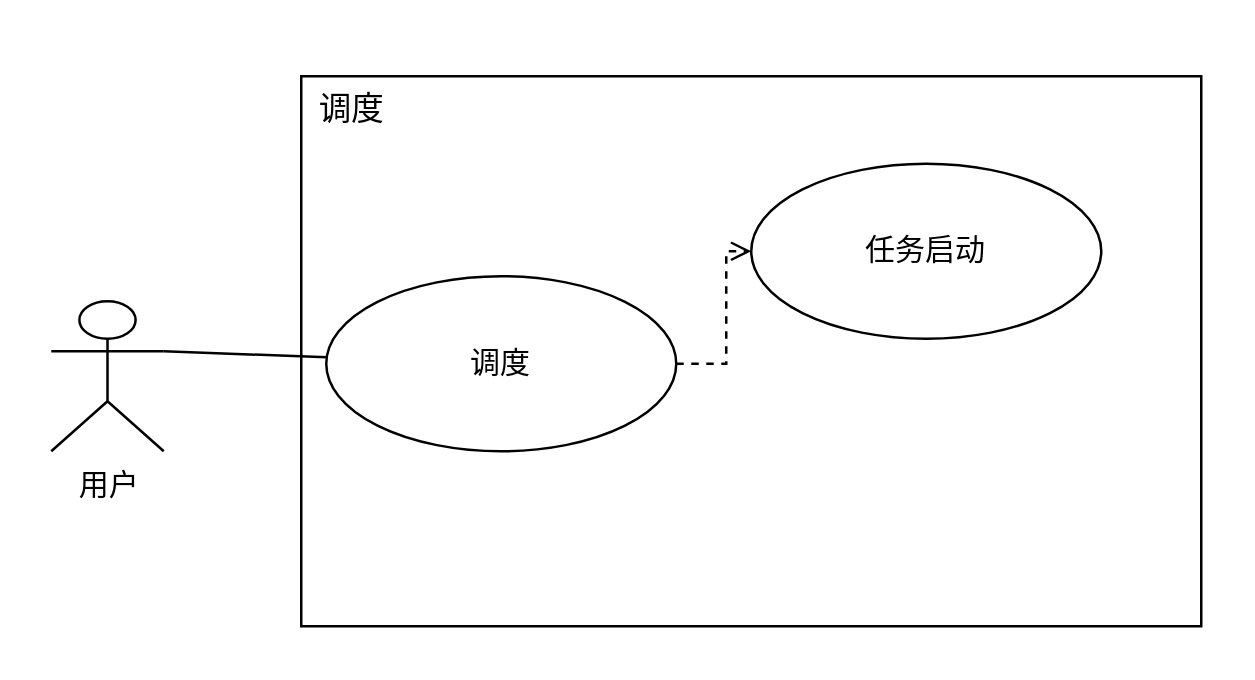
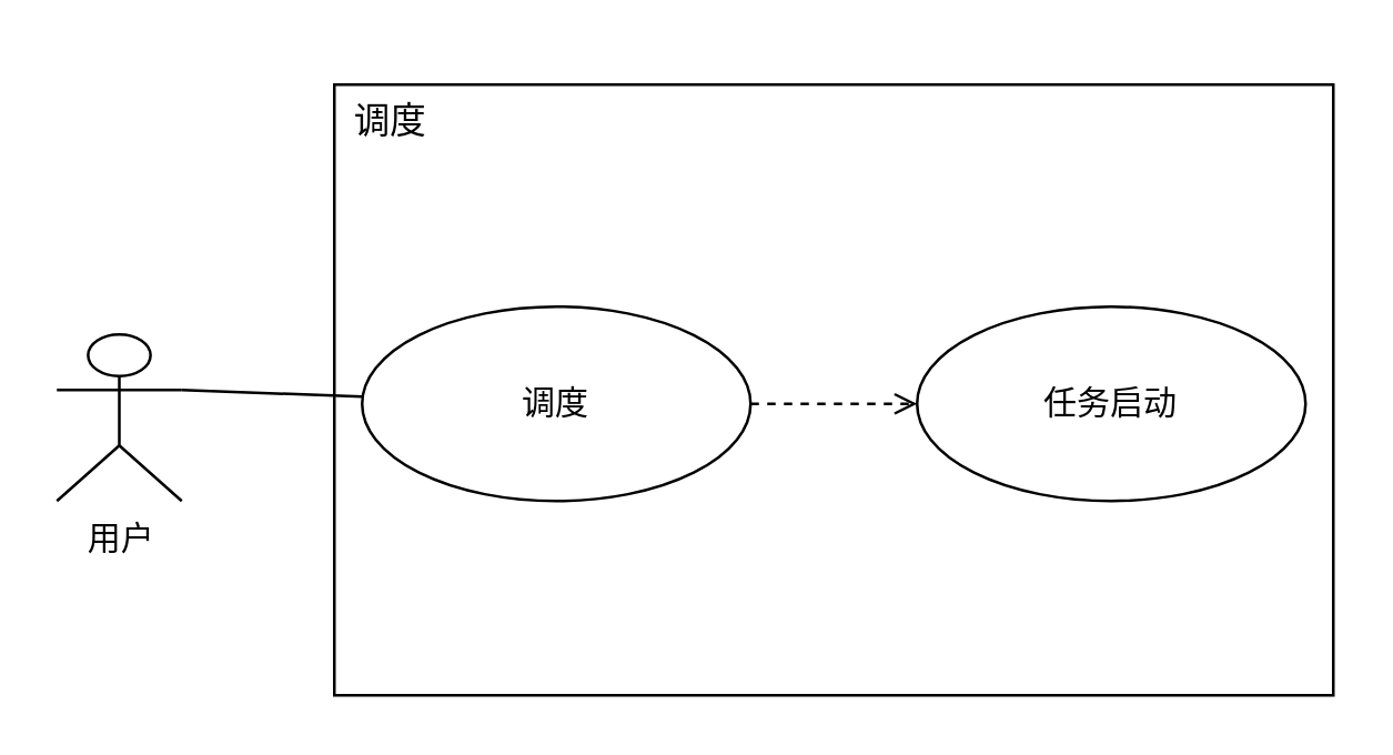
- <mxCell id="8" value="任务启动" style="ellipse;whiteSpace=wrap;html=1;" vertex="1" parent="1"><mxGeometry x="300" y="65" width="140" height="70" as="geometry" /></mxCell>
+ <mxCell id="8" value="任务启动" style="ellipse;whiteSpace=wrap;html=1;" vertex="1" parent="1"><mxGeometry x="330" y="110" width="140" height="70" as="geometry" /></mxCell>
